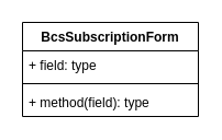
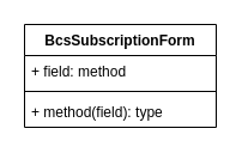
- <mxCell id="3" value="+ field: type" style="text;strokeColor=none;fillColor=none;align=left;verticalAlign=top;spacingLeft=4;spacingRight=4;overflow=hidden;rotatable=0;points=[[0,0.5],[1,0.5]];portConstraint=eastwest;" vertex="1" parent="2"><mxGeometry y="26" width="160" height="26" as="geometry" /></mxCell>
+ <mxCell id="3" value="+ field: method" style="text;strokeColor=none;fillColor=none;align=left;verticalAlign=top;spacingLeft=4;spacingRight=4;overflow=hidden;rotatable=0;points=[[0,0.5],[1,0.5]];portConstraint=eastwest;" vertex="1" parent="2"><mxGeometry y="26" width="160" height="26" as="geometry" /></mxCell>
